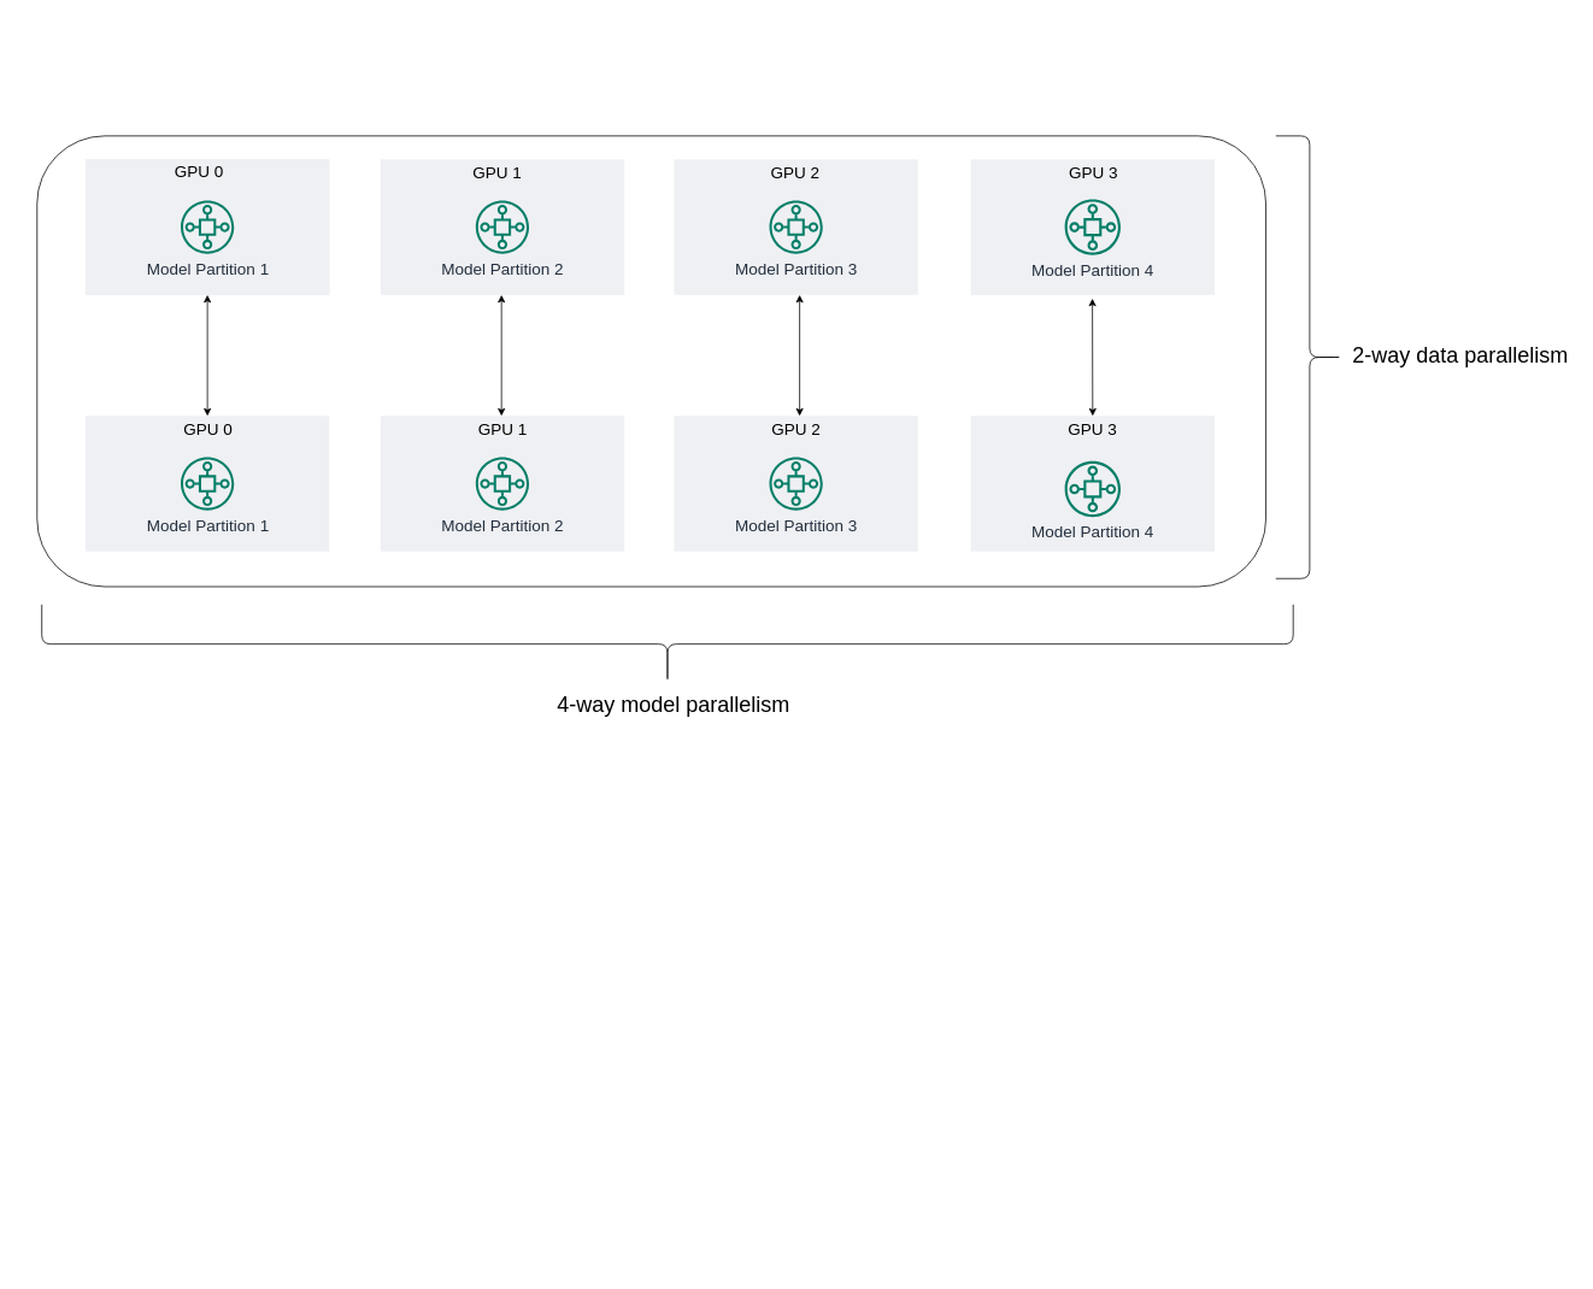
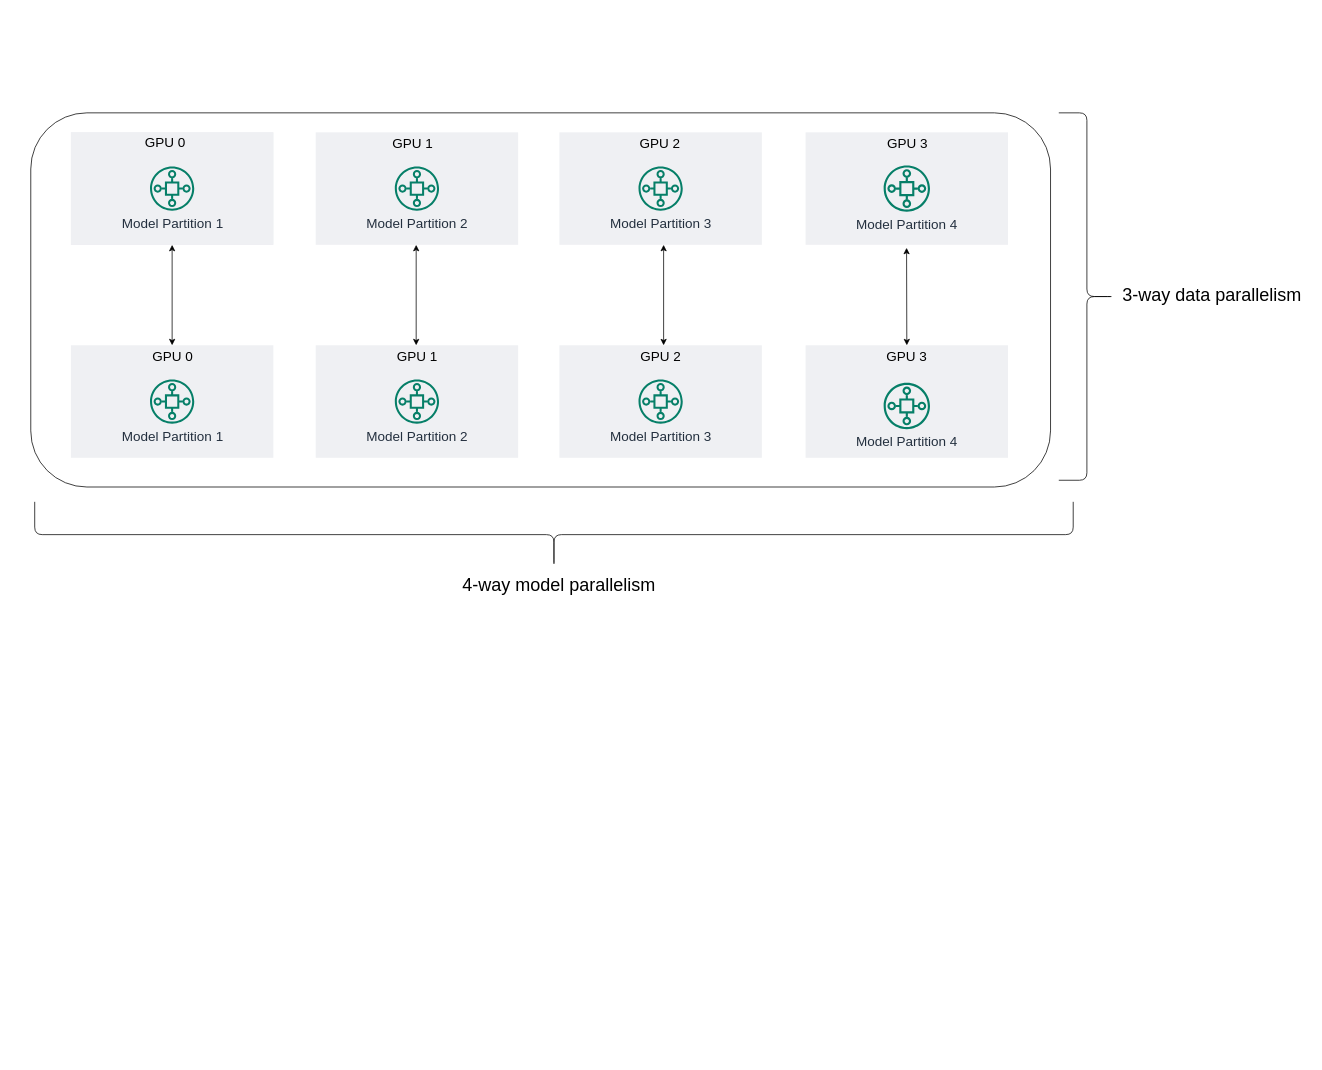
- <mxCell id="34" value="&lt;font style=&quot;font-size: 24px&quot;&gt;2-way data parallelism&lt;/font&gt;" style="text;html=1;resizable=0;autosize=1;align=center;verticalAlign=middle;points=[];fillColor=none;strokeColor=none;rounded=0;" vertex="1" parent="2"><mxGeometry x="1470" y="234" width="250" height="20" as="geometry" /></mxCell>
+ <mxCell id="34" value="&lt;font style=&quot;font-size: 24px&quot;&gt;3-way data parallelism&lt;/font&gt;" style="text;html=1;resizable=0;autosize=1;align=center;verticalAlign=middle;points=[];fillColor=none;strokeColor=none;rounded=0;" vertex="1" parent="2"><mxGeometry x="1470" y="234" width="250" height="20" as="geometry" /></mxCell>
